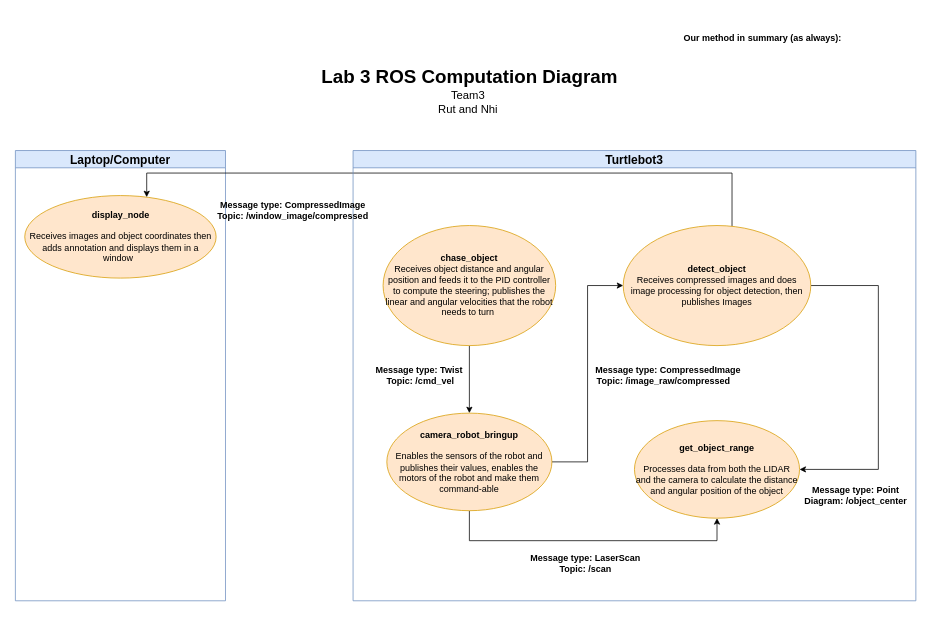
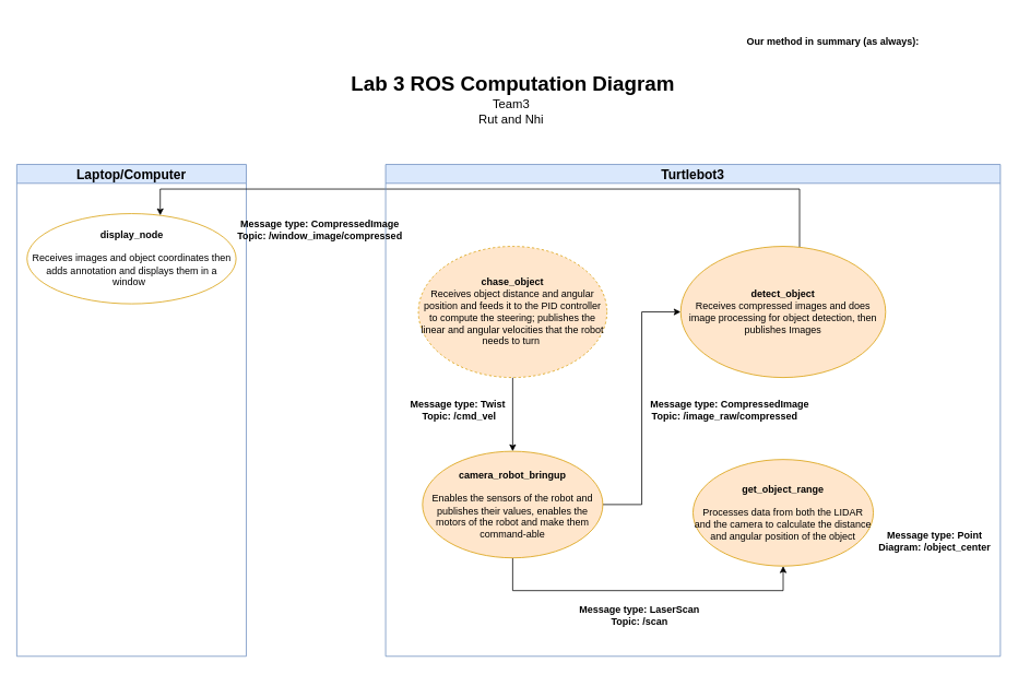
- <mxCell id="3" value="&lt;div&gt;&lt;b&gt;display_node&lt;/b&gt;&lt;/div&gt;&lt;div&gt;&lt;b&gt;&lt;br&gt;&lt;/b&gt;&lt;/div&gt;&lt;div&gt;Receives images and object coordinates then adds annotation and displays them in a window&amp;nbsp;&amp;nbsp;&lt;/div&gt;" style="ellipse;whiteSpace=wrap;html=1;fillColor=#ffe6cc;strokeColor=#d79b00;" parent="2" vertex="1"><mxGeometry x="12.5" y="60" width="255" height="110" as="geometry" /></mxCell>
+ <mxCell id="3" value="&lt;div&gt;&lt;b&gt;display_node&lt;/b&gt;&lt;/div&gt;&lt;div&gt;&lt;b&gt;&lt;br&gt;&lt;/b&gt;&lt;/div&gt;&lt;div&gt;Receives images and object coordinates then adds annotation and displays them in a window&amp;nbsp;&amp;nbsp;&lt;/div&gt;" style="ellipse;whiteSpace=wrap;html=1;fillColor=#ffffff;strokeColor=#d79b00;" parent="2" vertex="1"><mxGeometry x="12.5" y="60" width="255" height="110" as="geometry" /></mxCell>
- <mxCell id="10" value="&lt;div&gt;&lt;b&gt;chase_object&lt;/b&gt;&lt;/div&gt;&lt;div&gt;Receives object distance and angular position and feeds it to the PID controller to compute the steering; publishes the linear and angular velocities that the robot needs to turn&lt;span style=&quot;background-color: initial;&quot;&gt;&amp;nbsp;&lt;/span&gt;&lt;/div&gt;" style="ellipse;whiteSpace=wrap;html=1;fillColor=#ffe6cc;strokeColor=#d79b00;" parent="5" vertex="1"><mxGeometry x="40" y="99.94" width="230" height="160" as="geometry" /></mxCell>
+ <mxCell id="10" value="&lt;div&gt;&lt;b&gt;chase_object&lt;/b&gt;&lt;/div&gt;&lt;div&gt;Receives object distance and angular position and feeds it to the PID controller to compute the steering; publishes the linear and angular velocities that the robot needs to turn&lt;span style=&quot;background-color: initial;&quot;&gt;&amp;nbsp;&lt;/span&gt;&lt;/div&gt;" style="ellipse;whiteSpace=wrap;html=1;fillColor=#ffe6cc;strokeColor=#d79b00;dashed=1;" parent="5" vertex="1"><mxGeometry x="40" y="99.94" width="230" height="160" as="geometry" /></mxCell>
- <mxCell id="7" style="edgeStyle=orthogonalEdgeStyle;rounded=0;orthogonalLoop=1;jettySize=auto;html=1;entryX=1;entryY=0.5;entryDx=0;entryDy=0;" edge="1" parent="5" source="14" target="6"><mxGeometry relative="1" as="geometry"><Array as="points"><mxPoint x="700" y="179.94" /><mxPoint x="700" y="424.94" /></Array></mxGeometry></mxCell>
